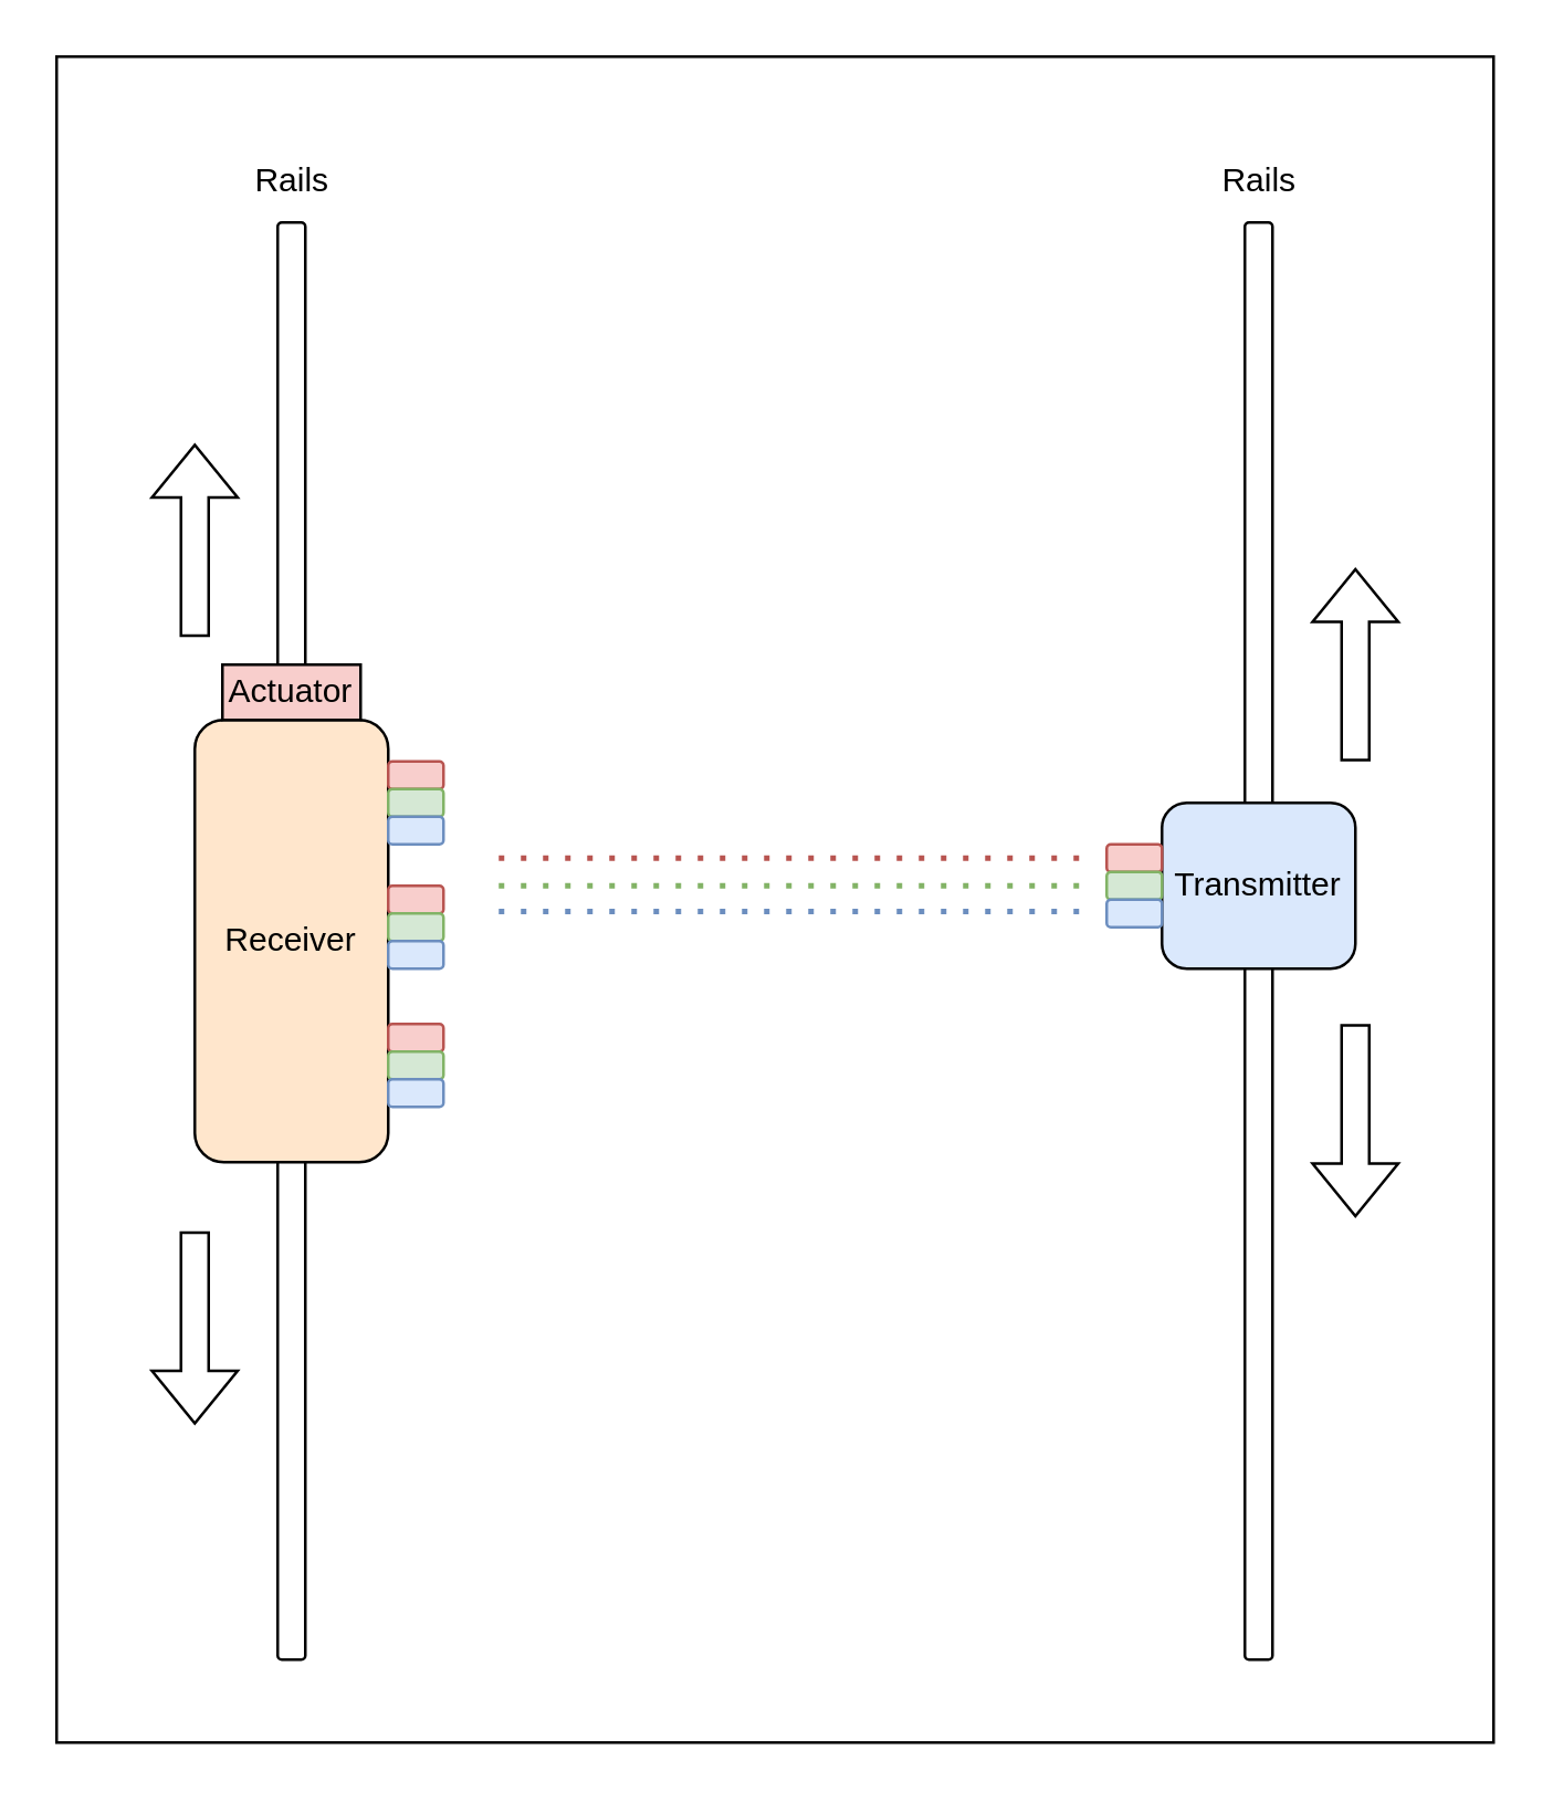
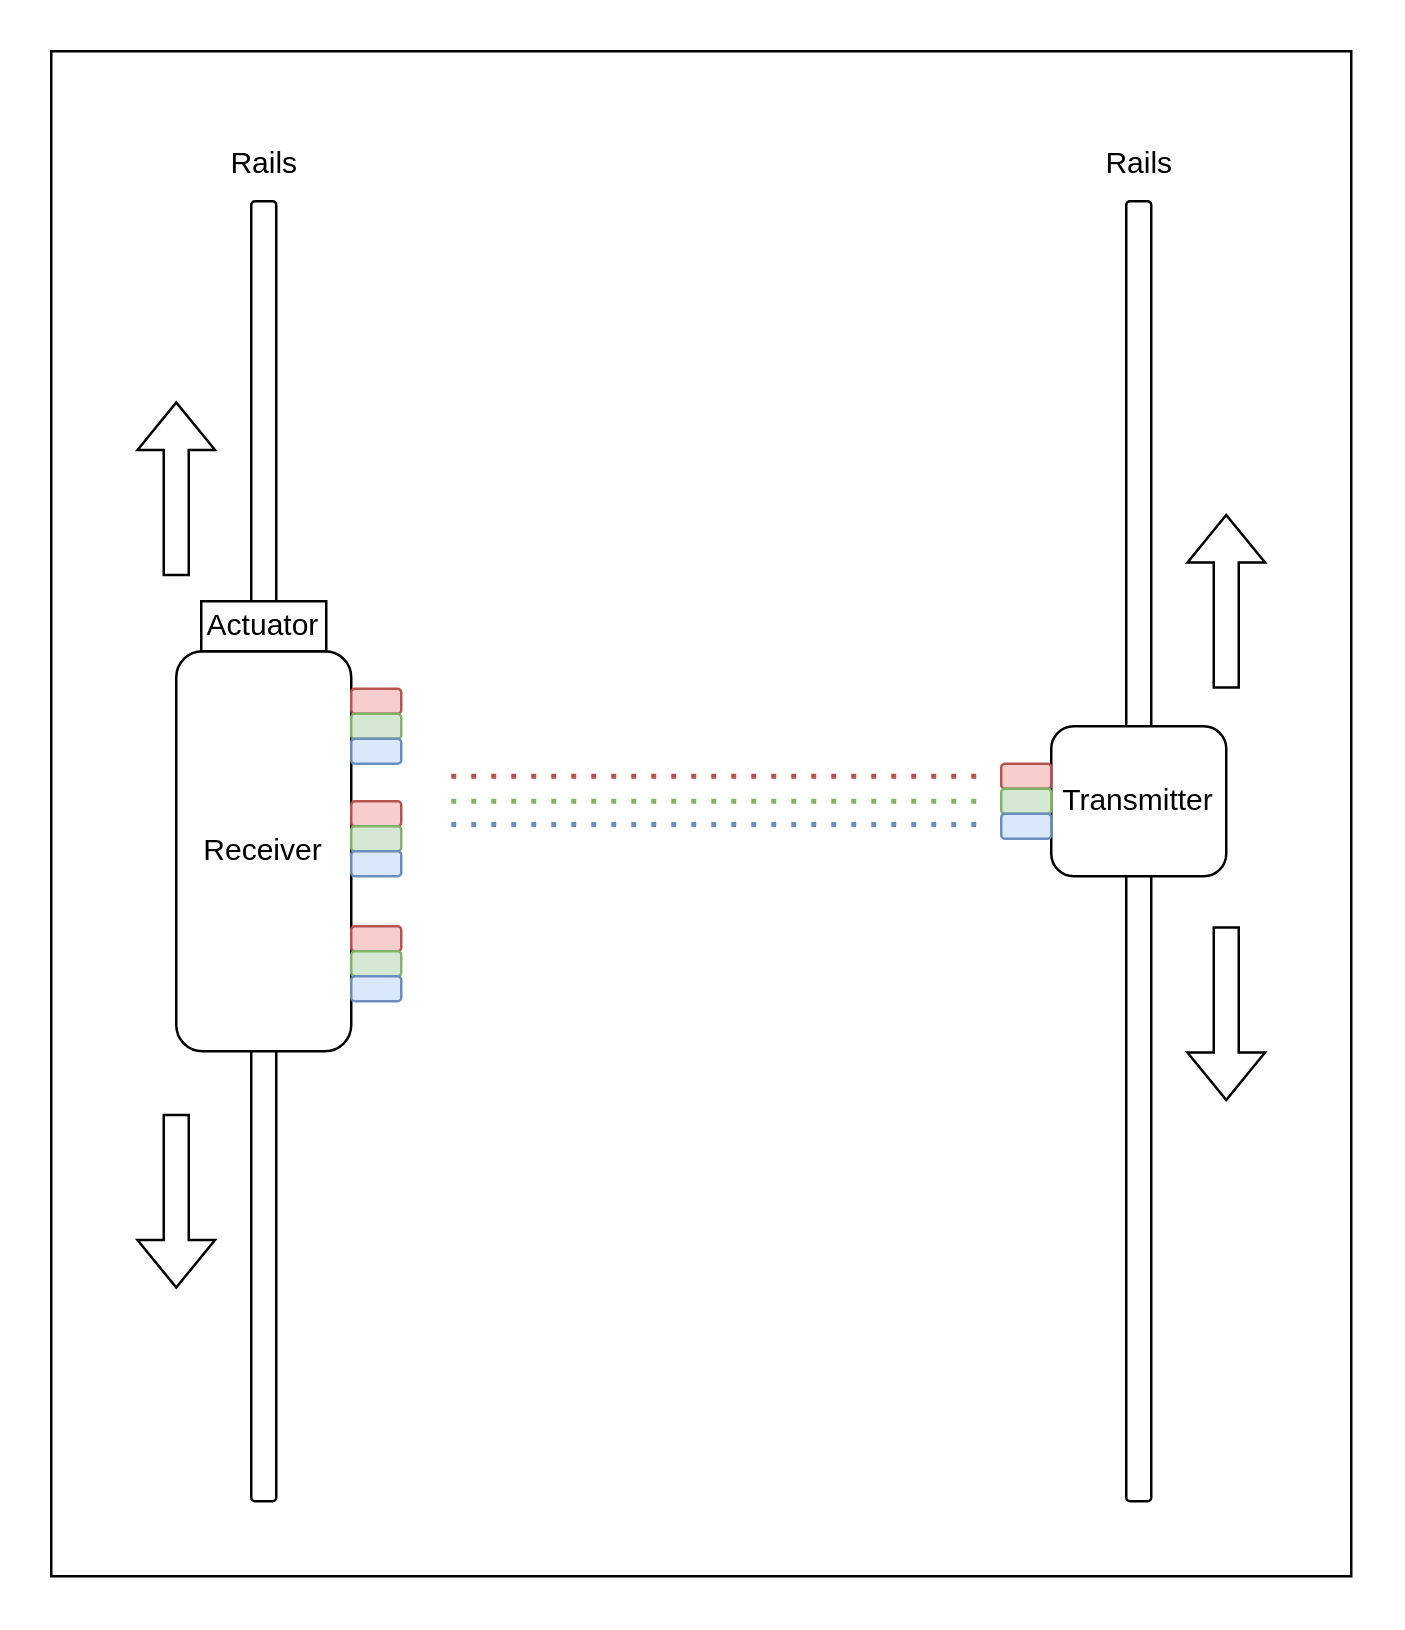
- <mxCell id="21" value="Actuator" style="rounded=0;whiteSpace=wrap;html=1;fillColor=#f8cecc;" parent="1" vertex="1"><mxGeometry x="80" y="240" width="50" height="20" as="geometry" /></mxCell>
+ <mxCell id="21" value="Actuator" style="rounded=0;whiteSpace=wrap;html=1;" parent="1" vertex="1"><mxGeometry x="80" y="240" width="50" height="20" as="geometry" /></mxCell>
- <mxCell id="7" value="Transmitter" style="rounded=1;whiteSpace=wrap;html=1;fillColor=#dae8fc;" parent="1" vertex="1"><mxGeometry x="420" y="290" width="70" height="60" as="geometry" /></mxCell>
+ <mxCell id="7" value="Transmitter" style="rounded=1;whiteSpace=wrap;html=1;" parent="1" vertex="1"><mxGeometry x="420" y="290" width="70" height="60" as="geometry" /></mxCell>
- <mxCell id="11" value="Receiver" style="rounded=1;whiteSpace=wrap;html=1;fillColor=#ffe6cc;" parent="1" vertex="1"><mxGeometry x="70" y="260" width="70" height="160" as="geometry" /></mxCell>
+ <mxCell id="11" value="Receiver" style="rounded=1;whiteSpace=wrap;html=1;" parent="1" vertex="1"><mxGeometry x="70" y="260" width="70" height="160" as="geometry" /></mxCell>
